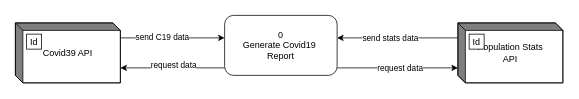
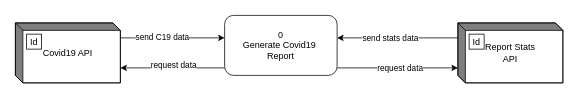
- <mxCell id="7" value="Covid39 API" style="html=1;dashed=0;whiteSpace=wrap;shape=mxgraph.dfd.externalEntity" parent="1" vertex="1"><mxGeometry x="20" y="30" width="140" height="80" as="geometry" /></mxCell>
+ <mxCell id="7" value="Covid19 API" style="html=1;dashed=0;whiteSpace=wrap;shape=mxgraph.dfd.externalEntity" parent="1" vertex="1"><mxGeometry x="20" y="30" width="140" height="80" as="geometry" /></mxCell>
- <mxCell id="13" value="Population Stats&lt;div&gt;API&lt;/div&gt;" style="html=1;dashed=0;whiteSpace=wrap;shape=mxgraph.dfd.externalEntity" parent="1" vertex="1"><mxGeometry x="610" y="30" width="140" height="80" as="geometry" /></mxCell>
+ <mxCell id="13" value="Report Stats&lt;div&gt;API&lt;/div&gt;" style="html=1;dashed=0;whiteSpace=wrap;shape=mxgraph.dfd.externalEntity" parent="1" vertex="1"><mxGeometry x="610" y="30" width="140" height="80" as="geometry" /></mxCell>
